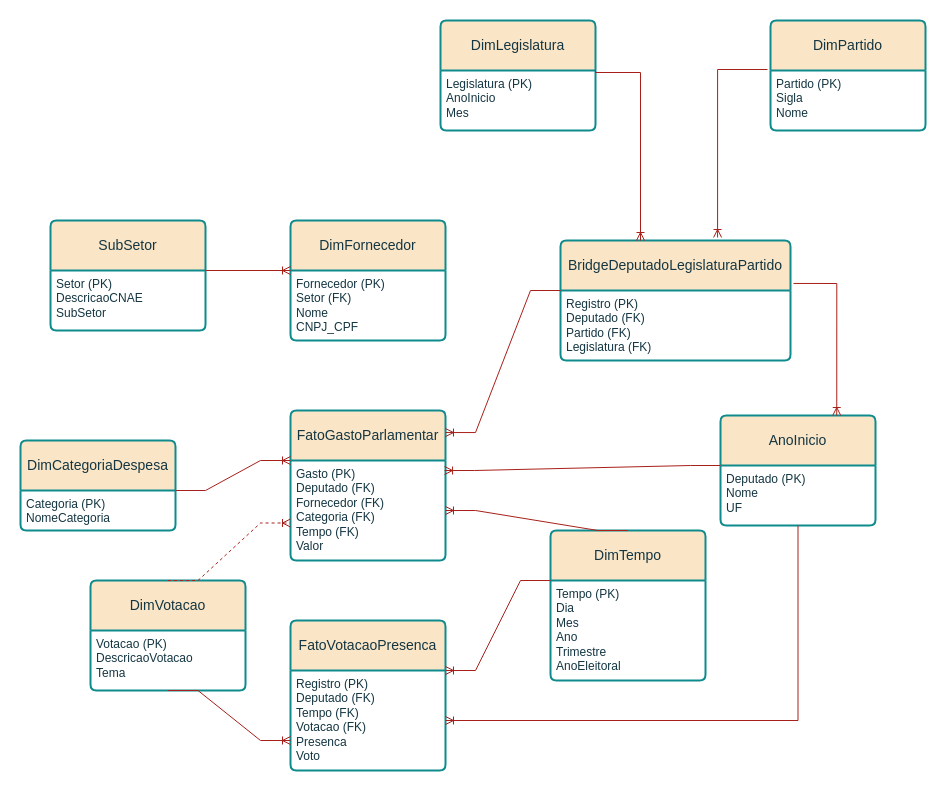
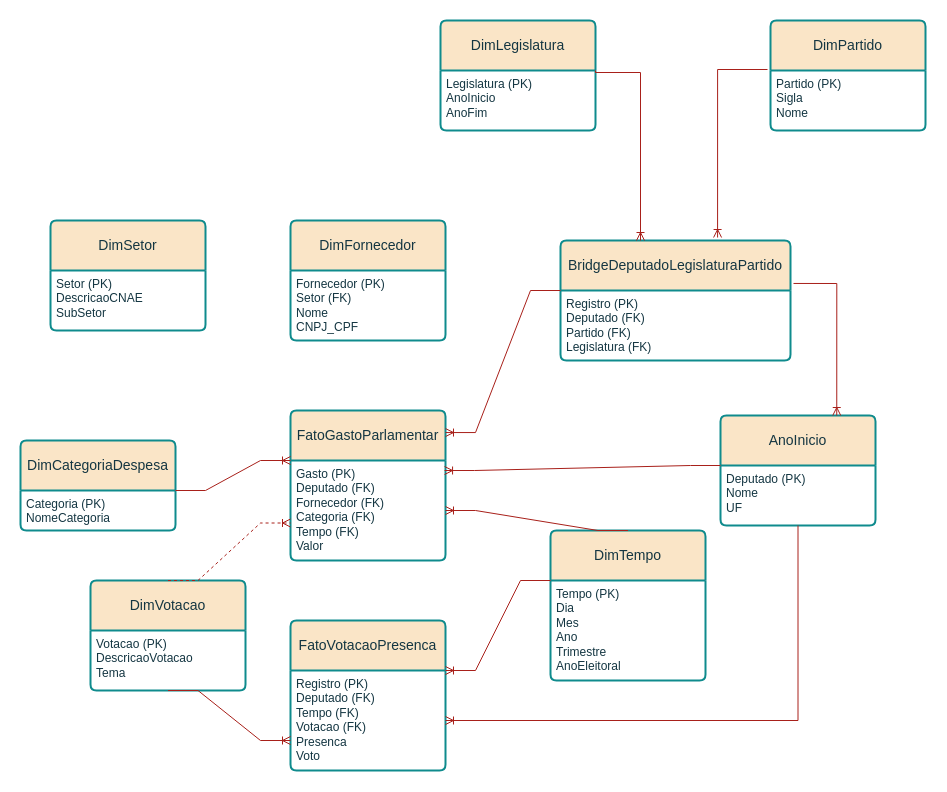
- <mxCell id="21" value="Legislatura (PK)&lt;div&gt;AnoInicio&lt;/div&gt;&lt;div&gt;Mes&lt;/div&gt;" style="align=left;strokeColor=none;fillColor=none;spacingLeft=4;spacingRight=4;fontSize=12;verticalAlign=top;resizable=0;rotatable=0;part=1;html=1;whiteSpace=wrap;labelBackgroundColor=none;fontColor=#143642;" vertex="1" parent="20"><mxGeometry y="50" width="155" height="60" as="geometry" /></mxCell>
+ <mxCell id="21" value="Legislatura (PK)&lt;div&gt;AnoInicio&lt;/div&gt;&lt;div&gt;AnoFim&lt;/div&gt;" style="align=left;strokeColor=none;fillColor=none;spacingLeft=4;spacingRight=4;fontSize=12;verticalAlign=top;resizable=0;rotatable=0;part=1;html=1;whiteSpace=wrap;labelBackgroundColor=none;fontColor=#143642;" vertex="1" parent="20"><mxGeometry y="50" width="155" height="60" as="geometry" /></mxCell>
- <mxCell id="12" value="SubSetor" style="swimlane;childLayout=stackLayout;horizontal=1;startSize=50;horizontalStack=0;rounded=1;fontSize=14;fontStyle=0;strokeWidth=2;resizeParent=0;resizeLast=1;shadow=0;dashed=0;align=center;arcSize=4;whiteSpace=wrap;html=1;labelBackgroundColor=none;fillColor=#FAE5C7;strokeColor=#0F8B8D;fontColor=#143642;" vertex="1" parent="1"><mxGeometry x="50" y="220" width="155" height="110" as="geometry" /></mxCell>
+ <mxCell id="12" value="DimSetor" style="swimlane;childLayout=stackLayout;horizontal=1;startSize=50;horizontalStack=0;rounded=1;fontSize=14;fontStyle=0;strokeWidth=2;resizeParent=0;resizeLast=1;shadow=0;dashed=0;align=center;arcSize=4;whiteSpace=wrap;html=1;labelBackgroundColor=none;fillColor=#FAE5C7;strokeColor=#0F8B8D;fontColor=#143642;" vertex="1" parent="1"><mxGeometry x="50" y="220" width="155" height="110" as="geometry" /></mxCell>
- <mxCell id="35" value="" style="fontSize=12;html=1;endArrow=ERoneToMany;rounded=0;entryX=0;entryY=0;entryDx=0;entryDy=0;exitX=1;exitY=0;exitDx=0;exitDy=0;labelBackgroundColor=none;strokeColor=#A8201A;fontColor=default;" edge="1" parent="1" source="13" target="11"><mxGeometry width="100" height="100" relative="1" as="geometry"><mxPoint x="265" y="150" as="sourcePoint" /><mxPoint x="380" y="120" as="targetPoint" /></mxGeometry></mxCell>
